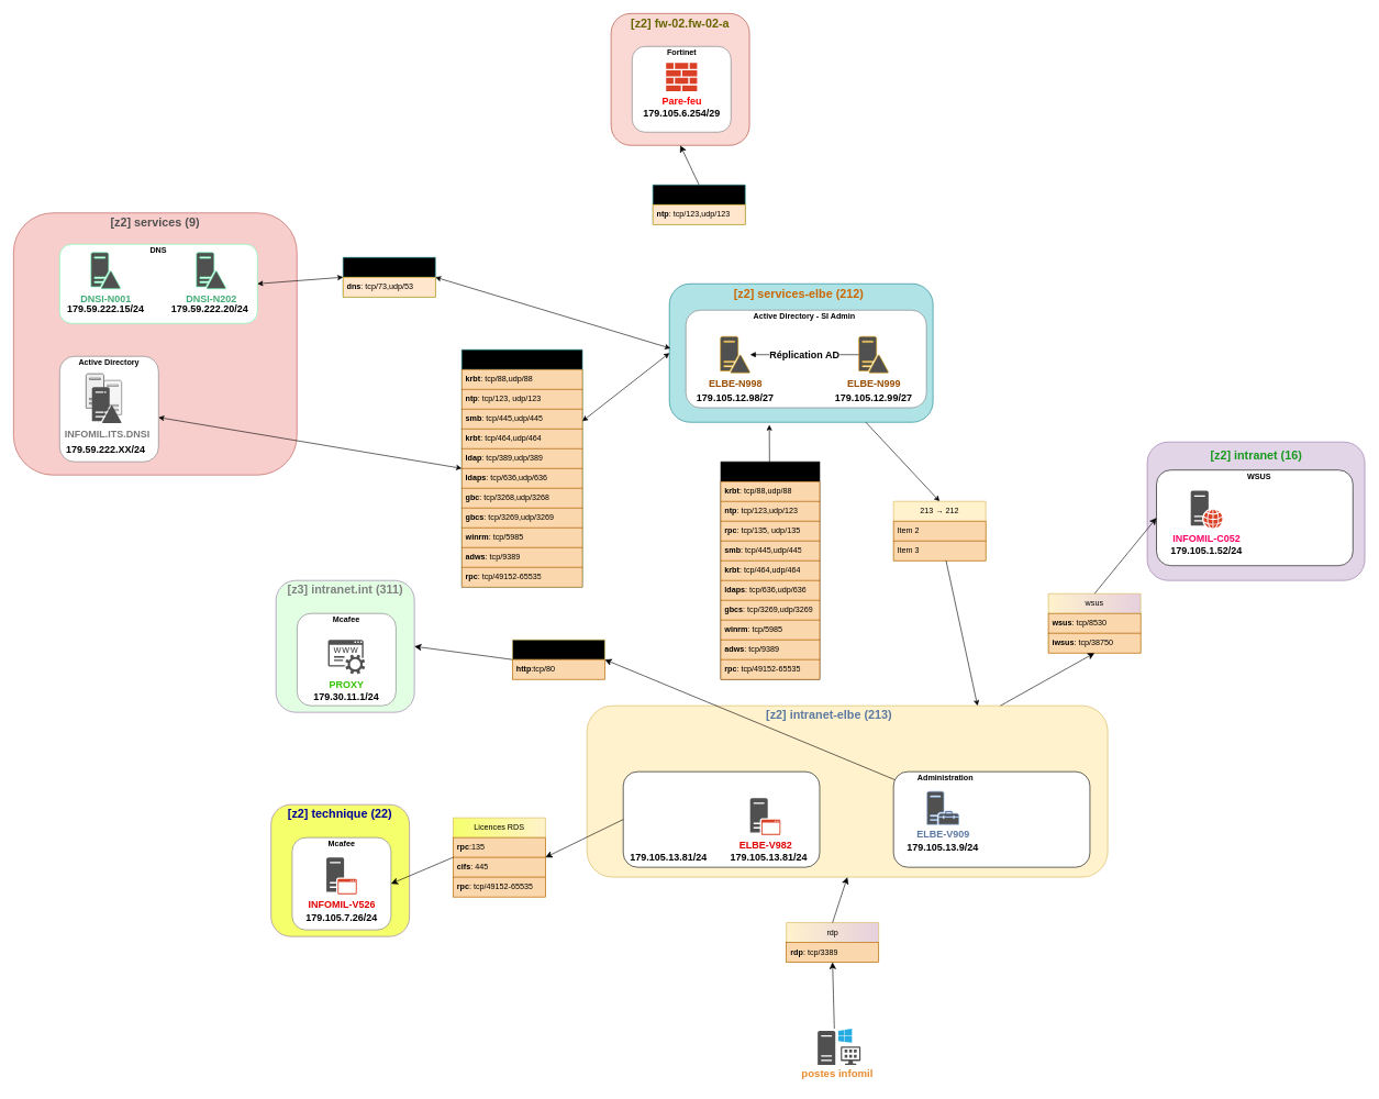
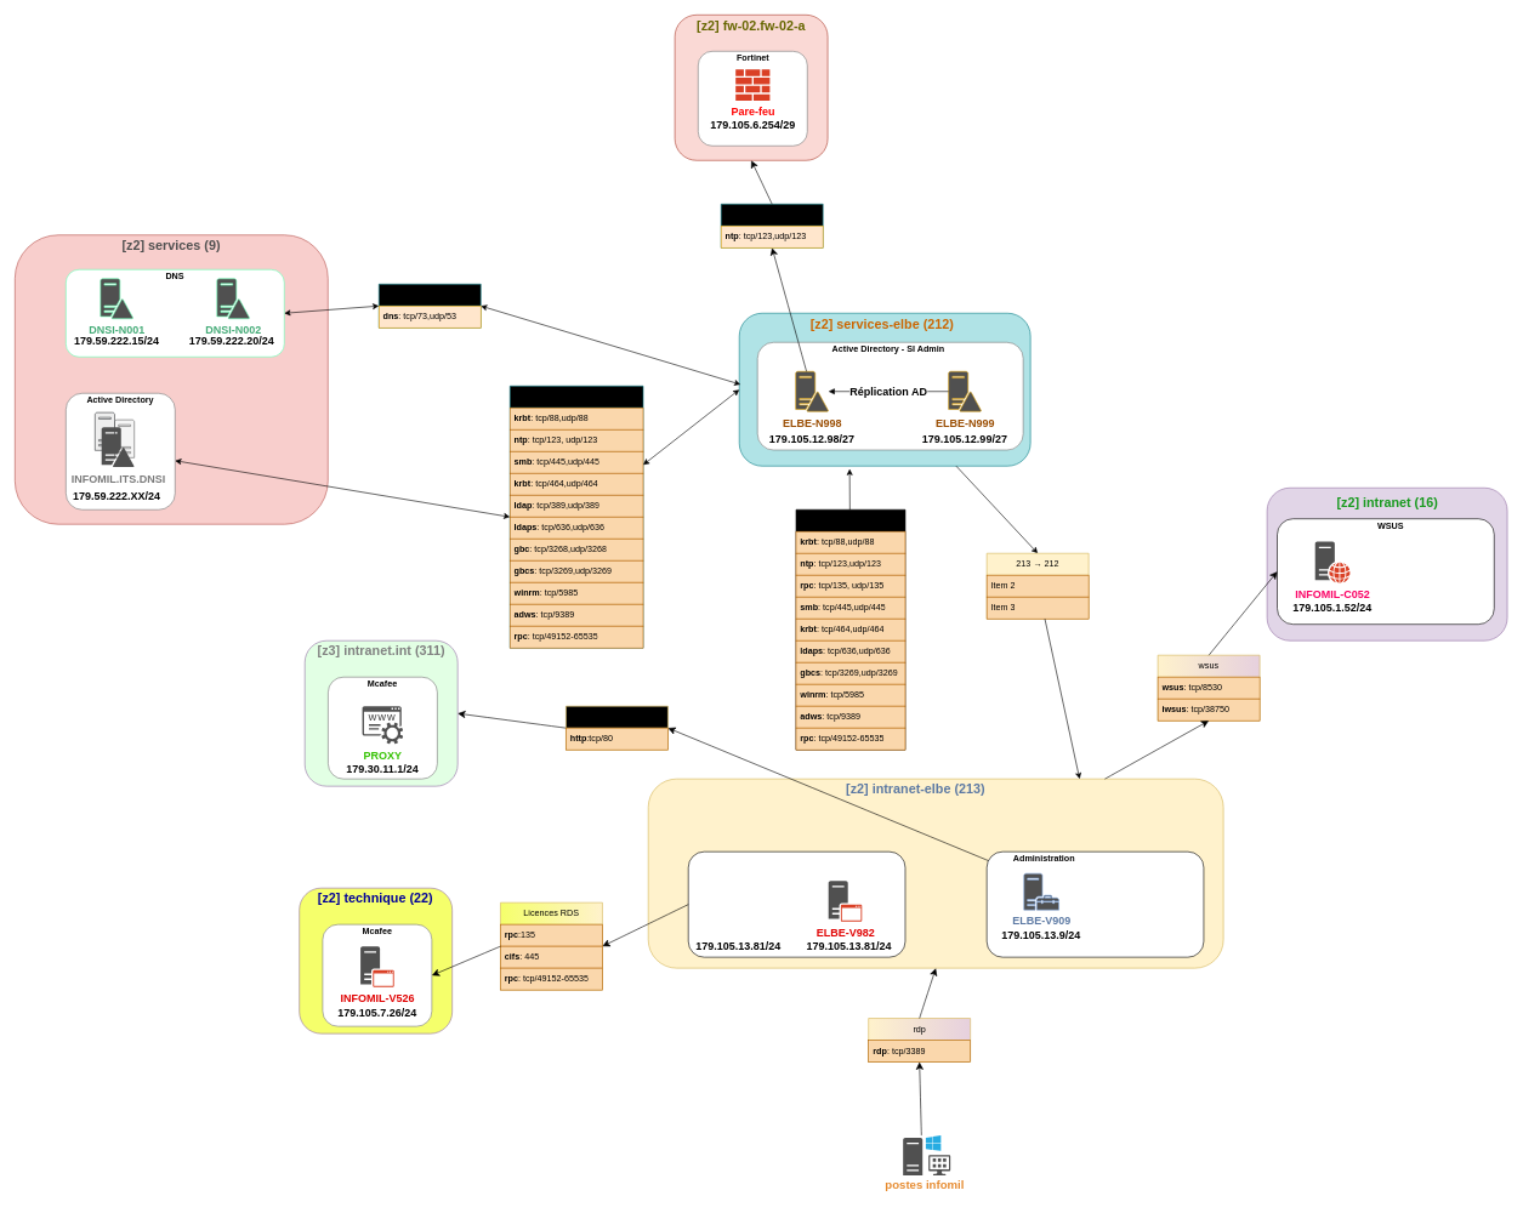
+ <mxCell id="115" value="" style="endArrow=classic;html=1;rounded=0;fontSize=12;startSize=8;endSize=8;curved=1;entryX=0.5;entryY=1;entryDx=0;entryDy=0;" edge="1" parent="1" source="20" target="116"><mxGeometry width="50" height="50" relative="1" as="geometry"><mxPoint x="1110" y="360" as="sourcePoint" /><mxPoint x="1040" y="350" as="targetPoint" /></mxGeometry></mxCell>
- <mxCell id="51" value="&lt;font style=&quot;font-size: 15px; color: rgb(68, 171, 119);&quot;&gt;&lt;b&gt;DNSI-N202&lt;/b&gt;&lt;/font&gt;" style="sketch=0;pointerEvents=1;shadow=0;dashed=0;html=1;strokeColor=#66FFB3;fillColor=#505050;labelPosition=center;verticalLabelPosition=bottom;verticalAlign=top;outlineConnect=0;align=center;shape=mxgraph.office.servers.domain_controller;" parent="1" vertex="1"><mxGeometry x="297.5" y="382.5" width="45" height="55" as="geometry" /></mxCell>
+ <mxCell id="51" value="&lt;font style=&quot;font-size: 15px; color: rgb(68, 171, 119);&quot;&gt;&lt;b&gt;DNSI-N002&lt;/b&gt;&lt;/font&gt;" style="sketch=0;pointerEvents=1;shadow=0;dashed=0;html=1;strokeColor=#66FFB3;fillColor=#505050;labelPosition=center;verticalLabelPosition=bottom;verticalAlign=top;outlineConnect=0;align=center;shape=mxgraph.office.servers.domain_controller;" parent="1" vertex="1"><mxGeometry x="297.5" y="382.5" width="45" height="55" as="geometry" /></mxCell>
